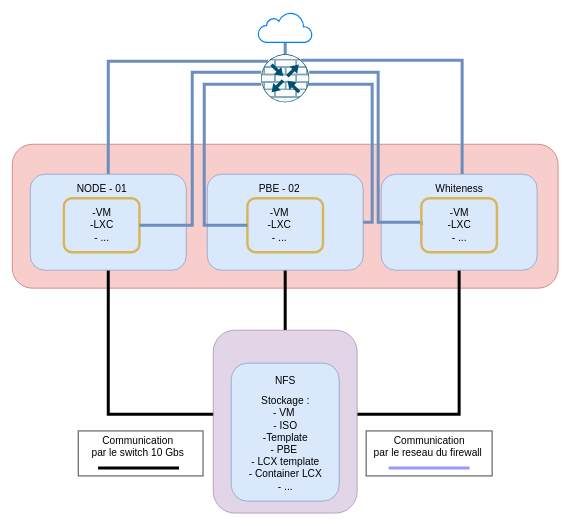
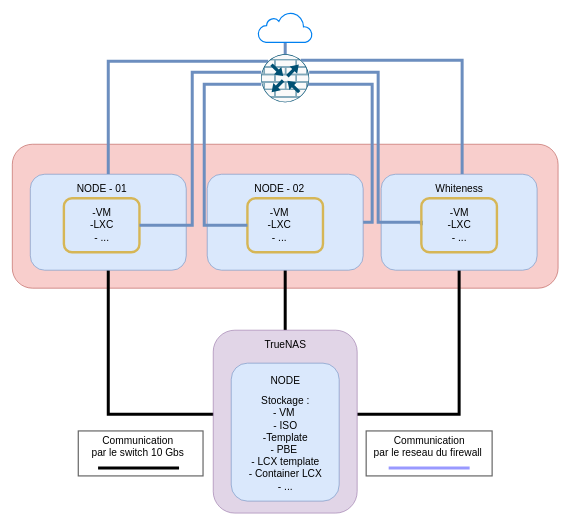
- <mxCell id="9" value="PBE - 02" style="text;html=1;align=center;verticalAlign=middle;resizable=0;points=[];autosize=1;strokeColor=none;fillColor=none;fontSize=17;" vertex="1" parent="1"><mxGeometry x="410" y="300" width="110" height="30" as="geometry" /></mxCell>
+ <mxCell id="9" value="NODE - 02" style="text;html=1;align=center;verticalAlign=middle;resizable=0;points=[];autosize=1;strokeColor=none;fillColor=none;fontSize=17;" vertex="1" parent="1"><mxGeometry x="410" y="300" width="110" height="30" as="geometry" /></mxCell>
+ <mxCell id="20" value="TrueNAS" style="text;html=1;align=center;verticalAlign=middle;resizable=0;points=[];autosize=1;strokeColor=none;fillColor=none;fontSize=17;" vertex="1" parent="18"><mxGeometry x="75" y="10" width="90" height="30" as="geometry" /></mxCell>
- <mxCell id="22" value="NFS" style="text;html=1;align=center;verticalAlign=middle;resizable=0;points=[];autosize=1;strokeColor=none;fillColor=none;fontSize=17;" vertex="1" parent="18"><mxGeometry x="90" y="70" width="60" height="30" as="geometry" /></mxCell>
+ <mxCell id="22" value="NODE" style="text;html=1;align=center;verticalAlign=middle;resizable=0;points=[];autosize=1;strokeColor=none;fillColor=none;fontSize=17;" vertex="1" parent="18"><mxGeometry x="90" y="70" width="60" height="30" as="geometry" /></mxCell>
